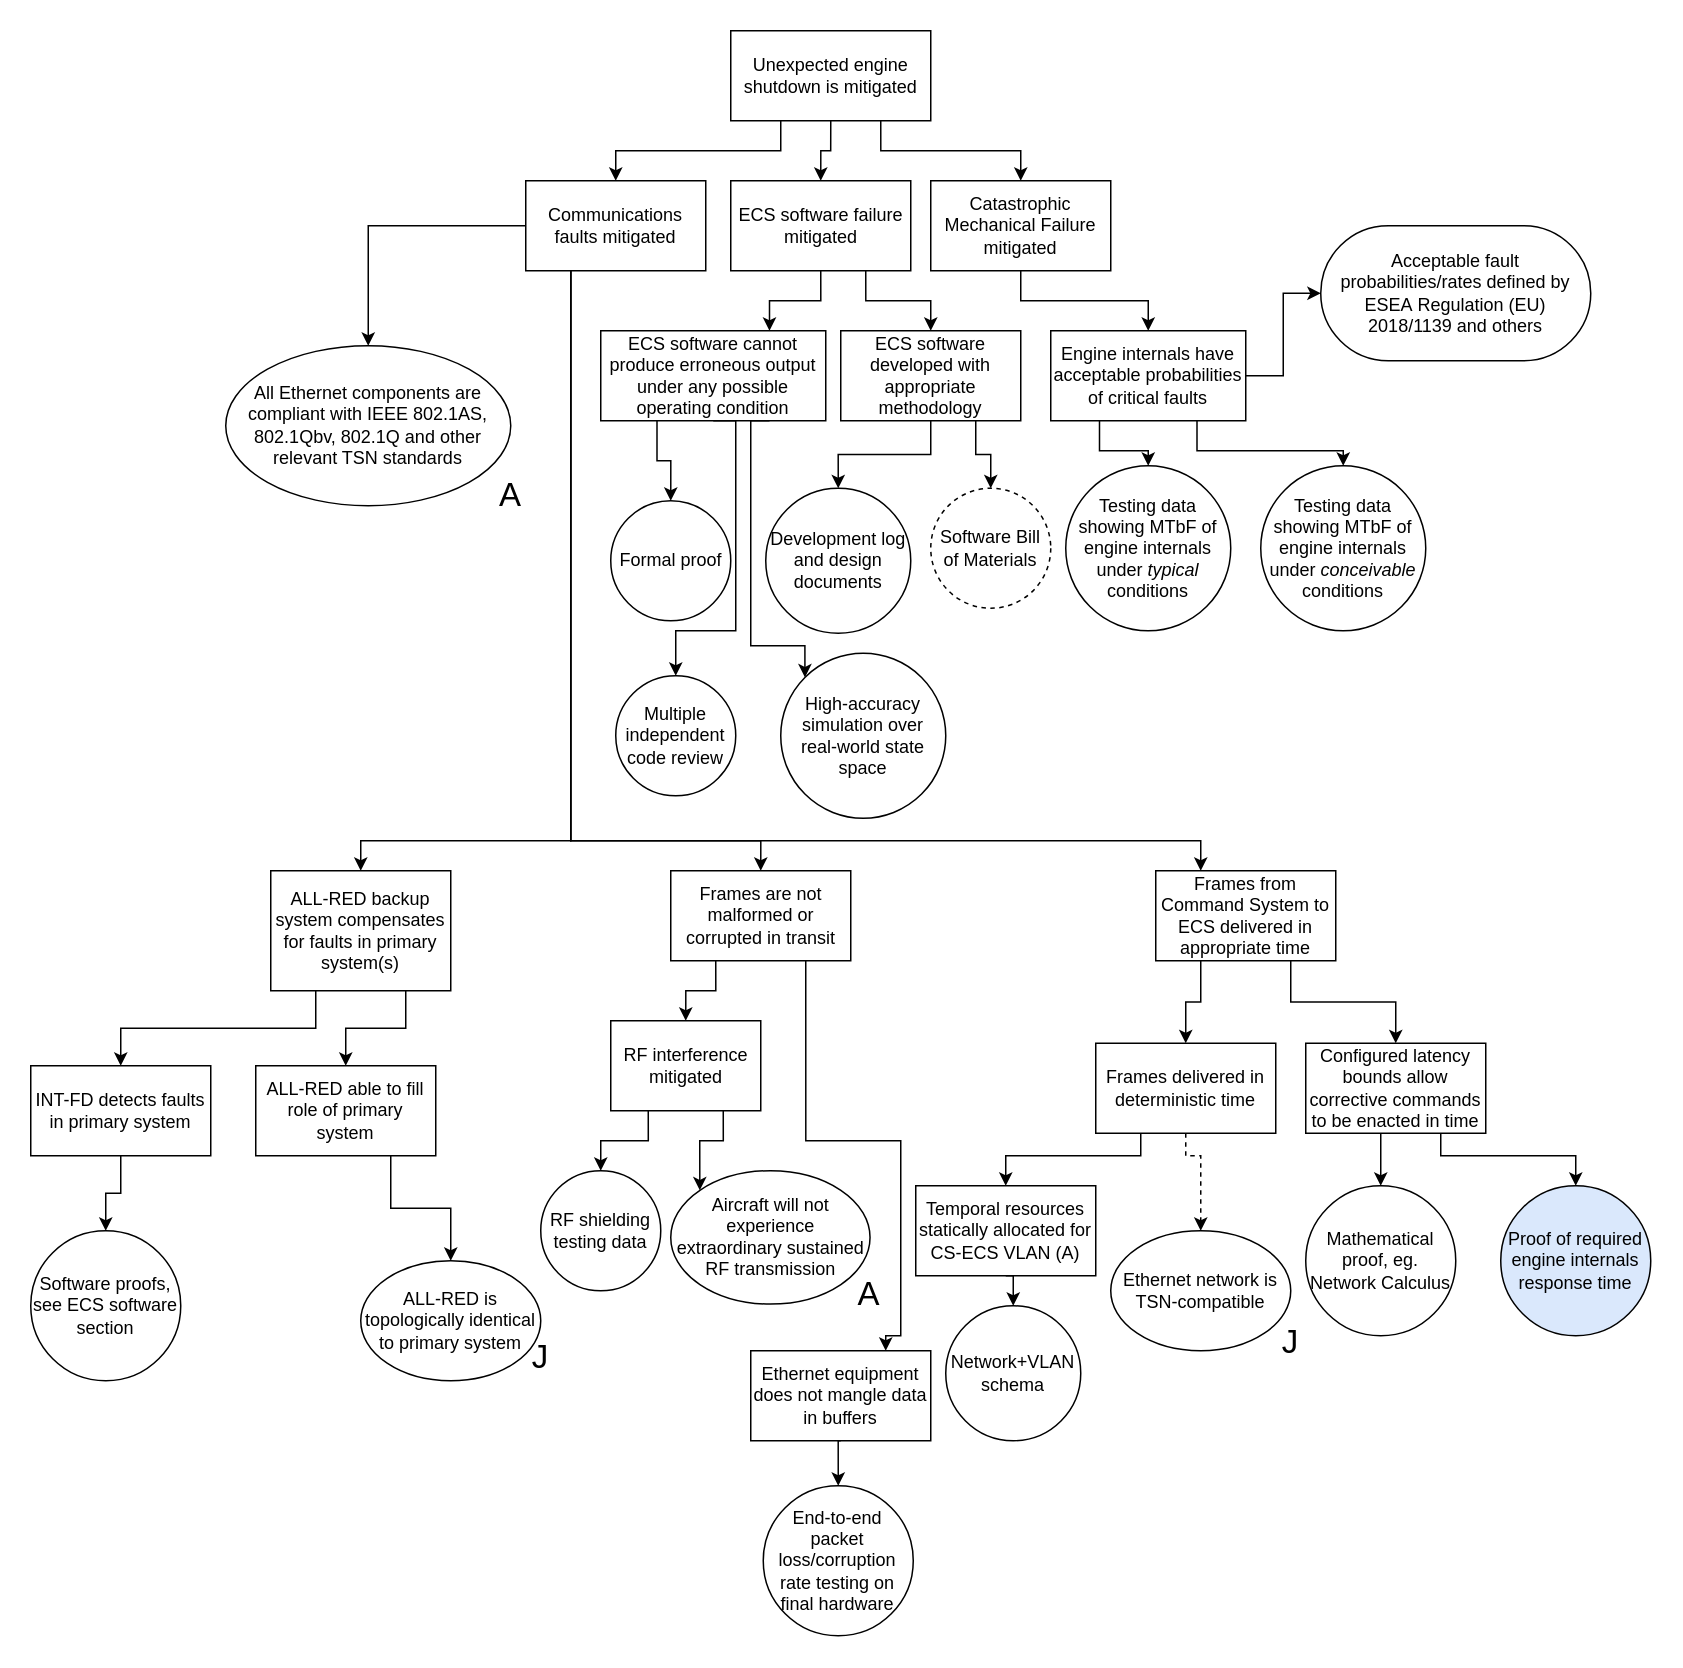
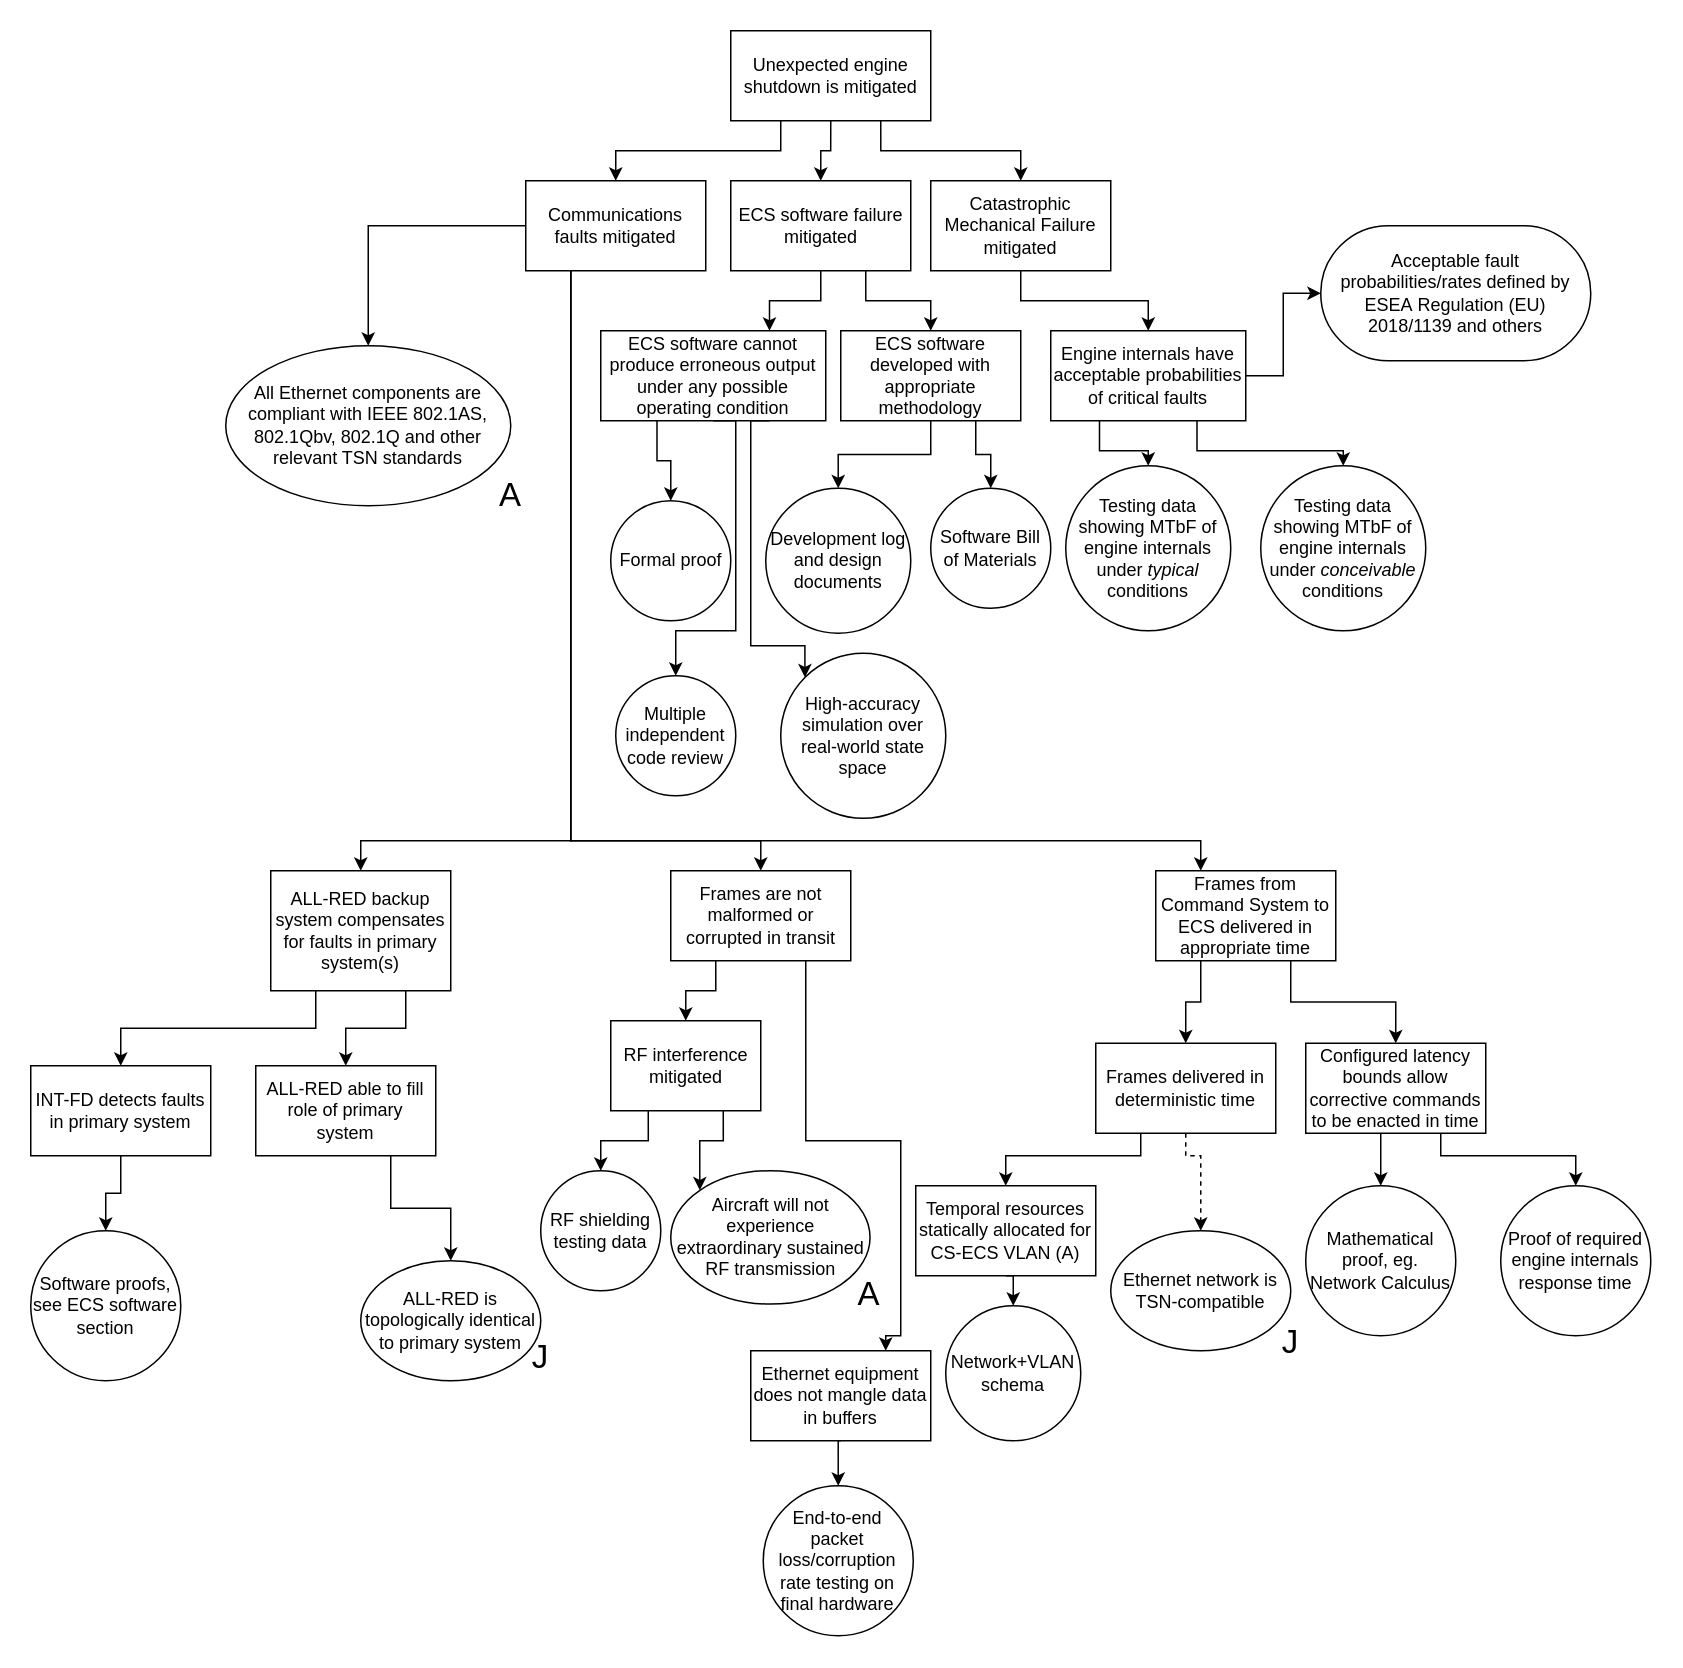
- <mxCell id="33" value="Software Bill of Materials" style="ellipse;whiteSpace=wrap;html=1;aspect=fixed;dashed=1;" vertex="1" parent="1"><mxGeometry x="620" y="325" width="80" height="80" as="geometry" /></mxCell>
+ <mxCell id="33" value="Software Bill of Materials" style="ellipse;whiteSpace=wrap;html=1;aspect=fixed;" vertex="1" parent="1"><mxGeometry x="620" y="325" width="80" height="80" as="geometry" /></mxCell>
- <mxCell id="58" value="Proof of required engine internals response time" style="ellipse;whiteSpace=wrap;html=1;aspect=fixed;fillColor=#dae8fc;" vertex="1" parent="1"><mxGeometry x="1000" y="790" width="100" height="100" as="geometry" /></mxCell>
+ <mxCell id="58" value="Proof of required engine internals response time" style="ellipse;whiteSpace=wrap;html=1;aspect=fixed;" vertex="1" parent="1"><mxGeometry x="1000" y="790" width="100" height="100" as="geometry" /></mxCell>
